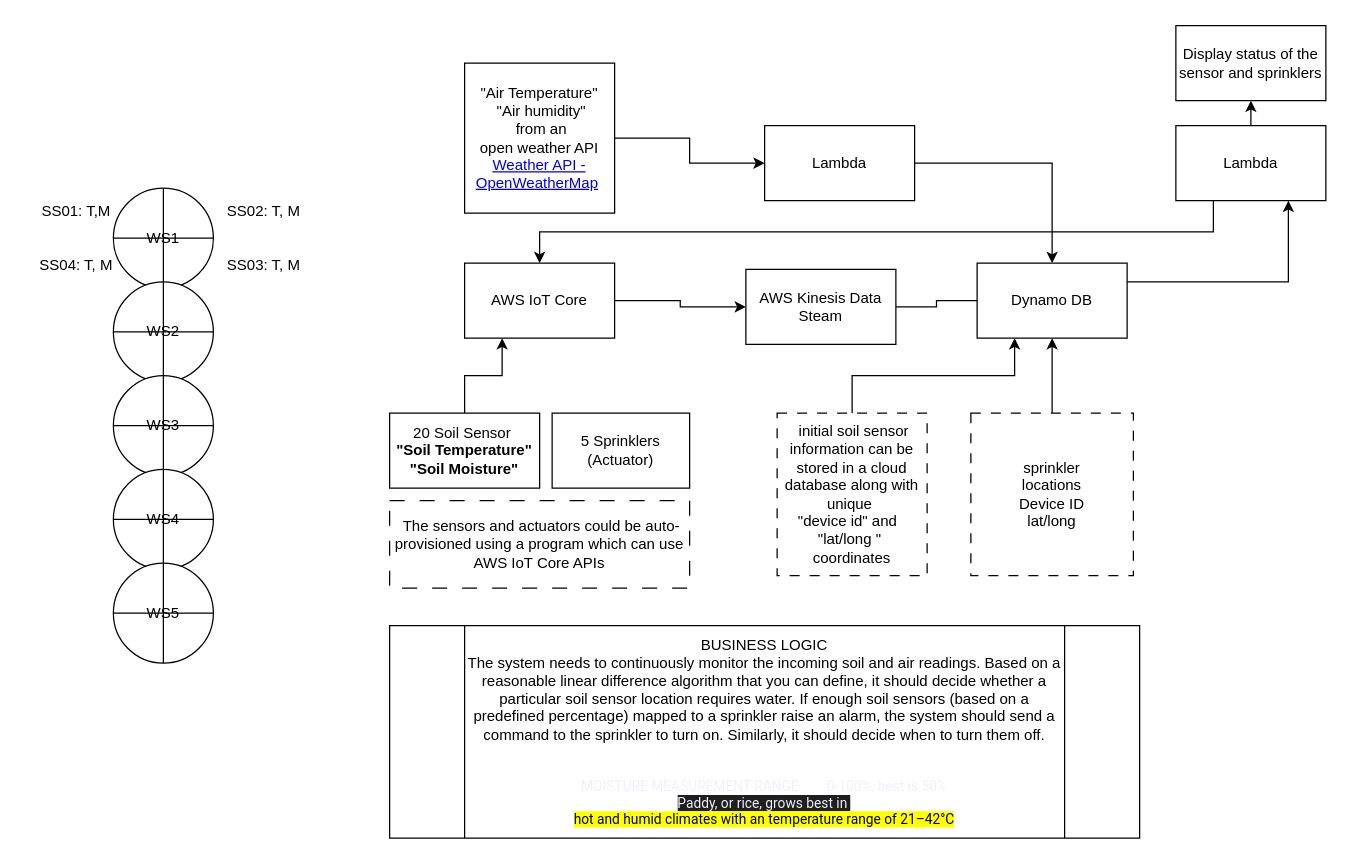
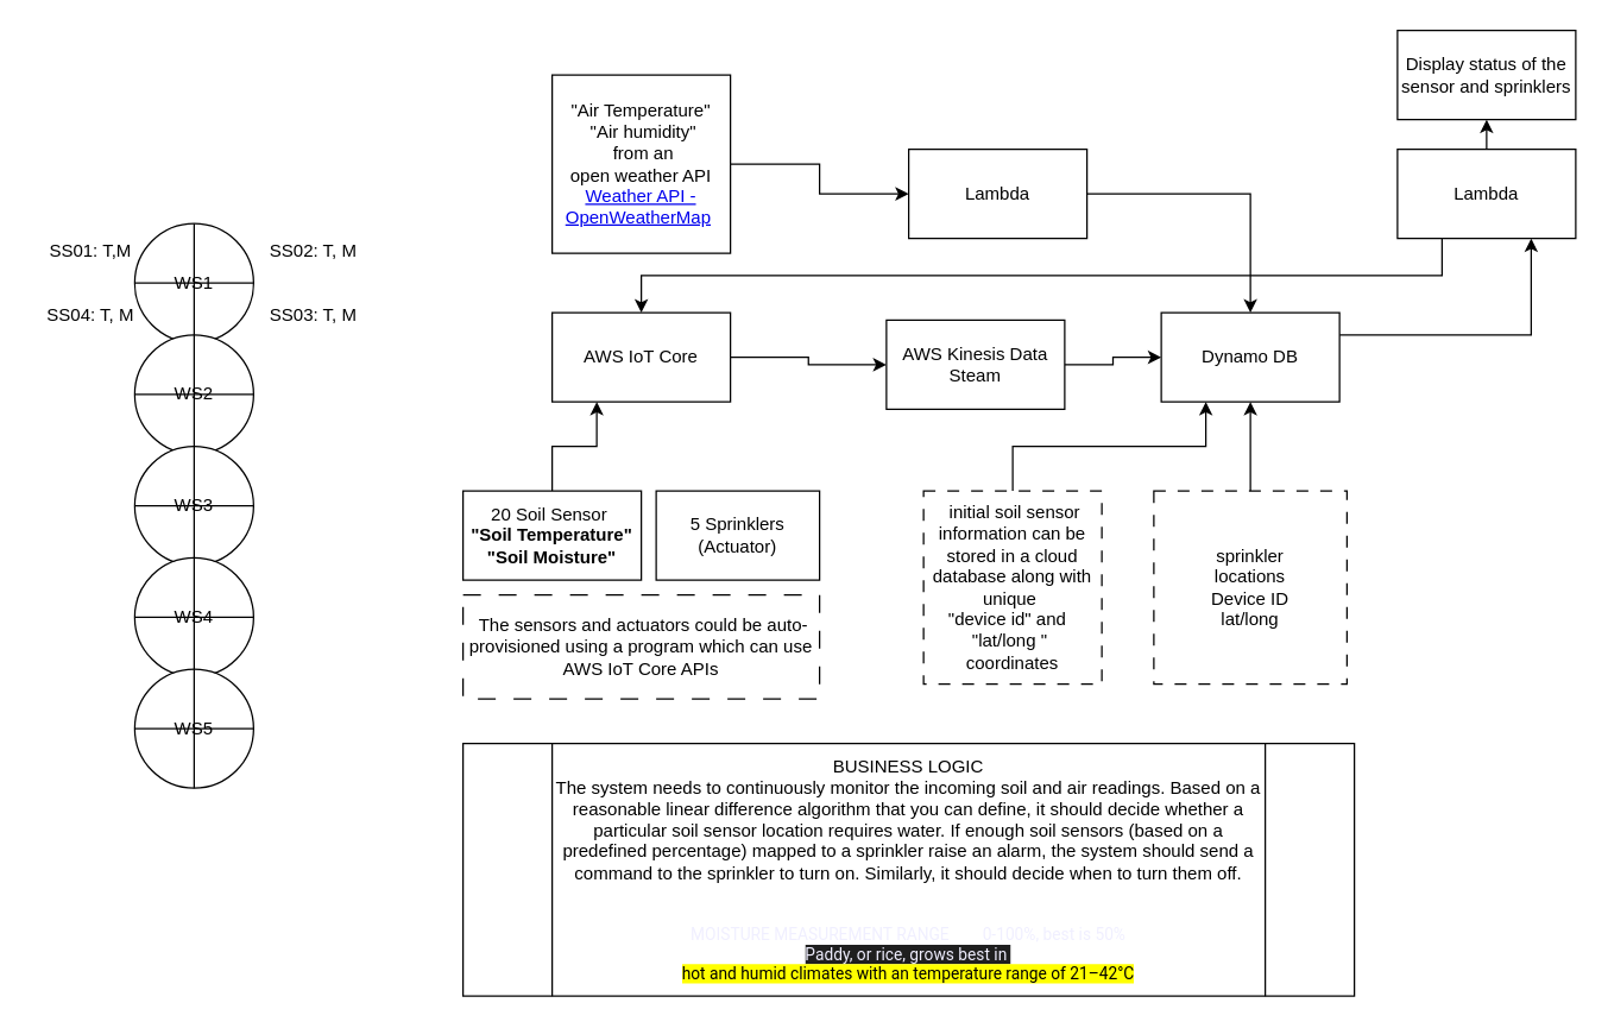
- <mxCell id="4" style="edgeStyle=orthogonalEdgeStyle;rounded=0;orthogonalLoop=1;jettySize=auto;html=1;exitX=1;exitY=0.5;exitDx=0;exitDy=0;entryX=0;entryY=0.5;entryDx=0;entryDy=0;endArrow=none;" parent="1" source="5" target="7" edge="1"><mxGeometry relative="1" as="geometry" /></mxCell>
+ <mxCell id="4" style="edgeStyle=orthogonalEdgeStyle;rounded=0;orthogonalLoop=1;jettySize=auto;html=1;exitX=1;exitY=0.5;exitDx=0;exitDy=0;entryX=0;entryY=0.5;entryDx=0;entryDy=0;" parent="1" source="5" target="7" edge="1"><mxGeometry relative="1" as="geometry" /></mxCell>
